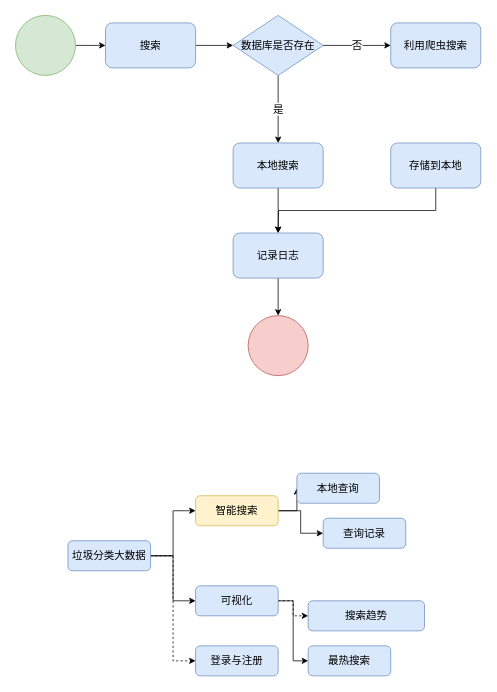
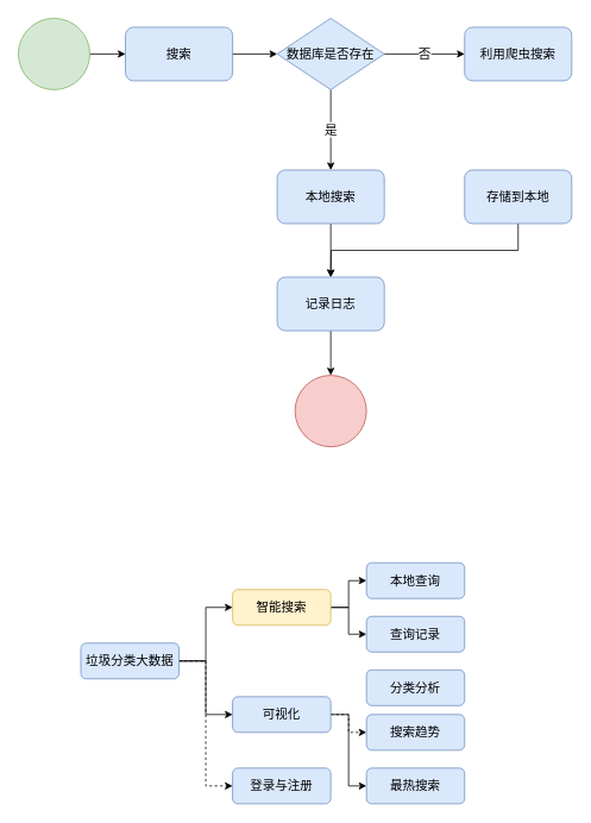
- <mxCell id="27" value="本地查询" style="rounded=1;whiteSpace=wrap;html=1;fillColor=#dae8fc;strokeColor=#6c8ebf;fontSize=14;" parent="1" vertex="1"><mxGeometry x="395" y="630" width="110" height="40" as="geometry" /></mxCell>
+ <mxCell id="27" value="本地查询" style="rounded=1;whiteSpace=wrap;html=1;fillColor=#dae8fc;strokeColor=#6c8ebf;fontSize=14;" parent="1" vertex="1"><mxGeometry x="410" y="630" width="110" height="40" as="geometry" /></mxCell>
- <mxCell id="28" value="查询记录" style="rounded=1;whiteSpace=wrap;html=1;fillColor=#dae8fc;strokeColor=#6c8ebf;fontSize=14;" parent="1" vertex="1"><mxGeometry x="430" y="690" width="110" height="40" as="geometry" /></mxCell>
+ <mxCell id="28" value="查询记录" style="rounded=1;whiteSpace=wrap;html=1;fillColor=#dae8fc;strokeColor=#6c8ebf;fontSize=14;" parent="1" vertex="1"><mxGeometry x="410" y="690" width="110" height="40" as="geometry" /></mxCell>
+ <mxCell id="30" value="分类分析" style="rounded=1;whiteSpace=wrap;html=1;fillColor=#dae8fc;strokeColor=#6c8ebf;fontSize=14;" parent="1" vertex="1"><mxGeometry x="410" y="750" width="110" height="40" as="geometry" /></mxCell>
- <mxCell id="31" value="搜索趋势" style="rounded=1;whiteSpace=wrap;html=1;fillColor=#dae8fc;strokeColor=#6c8ebf;fontSize=14;" parent="1" vertex="1"><mxGeometry x="410" y="800" width="155" height="40" as="geometry" /></mxCell>
+ <mxCell id="31" value="搜索趋势" style="rounded=1;whiteSpace=wrap;html=1;fillColor=#dae8fc;strokeColor=#6c8ebf;fontSize=14;" parent="1" vertex="1"><mxGeometry x="410" y="800" width="110" height="40" as="geometry" /></mxCell>
